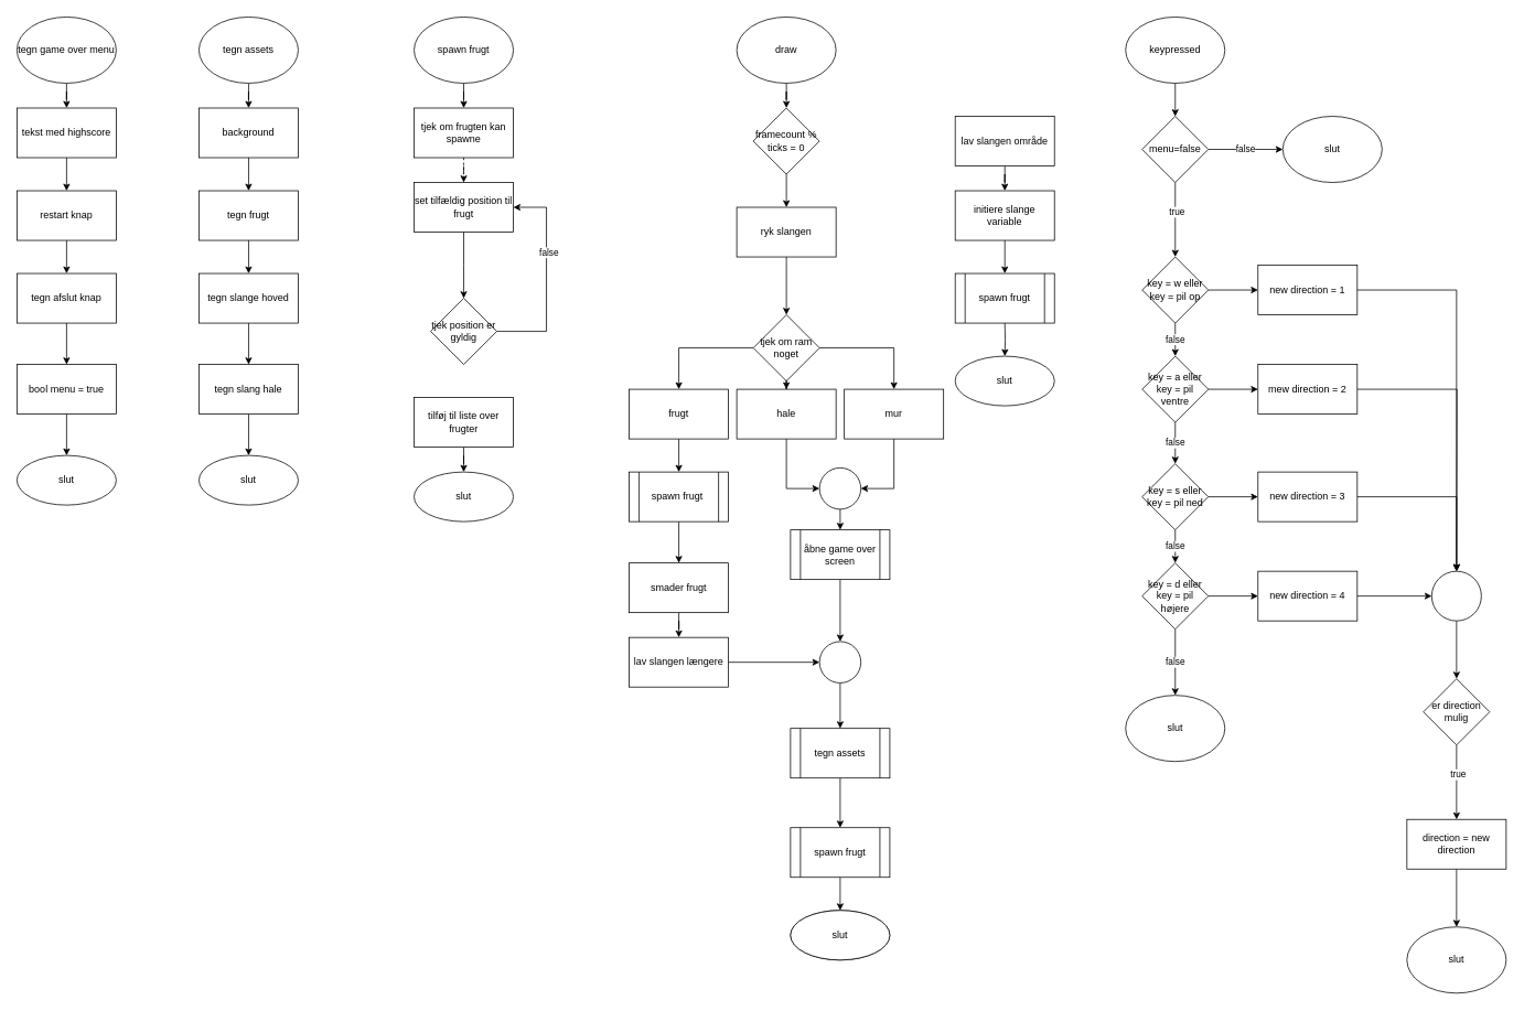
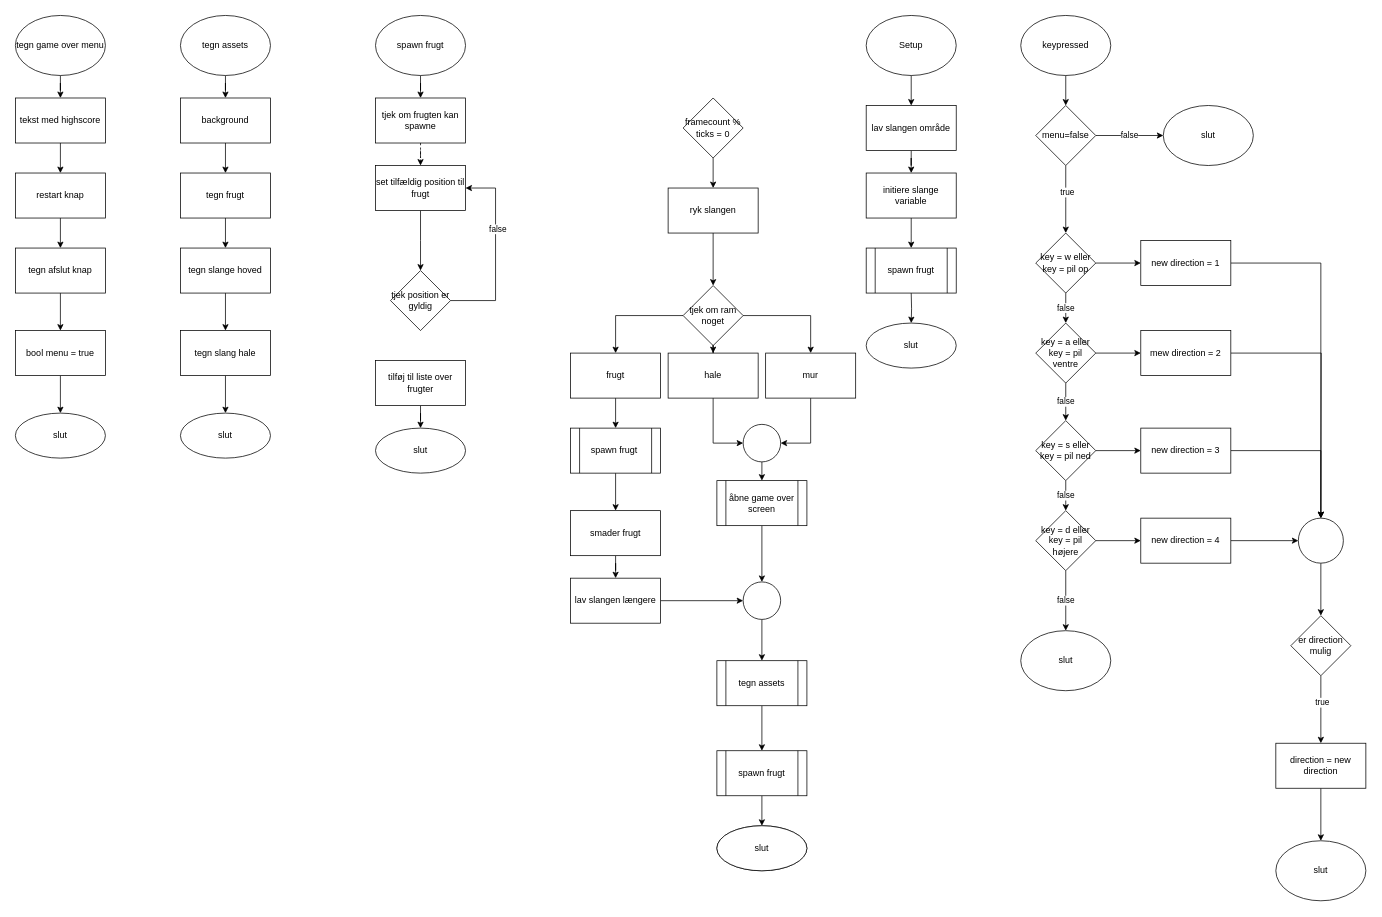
- <mxCell id="10" value="draw" style="ellipse;whiteSpace=wrap;html=1;" vertex="1" parent="1"><mxGeometry x="890" y="20" width="120" height="80" as="geometry" /></mxCell>
+ <mxCell id="3" value="Setup" style="ellipse;whiteSpace=wrap;html=1;" vertex="1" parent="1"><mxGeometry x="1154" y="20" width="120" height="80" as="geometry" /></mxCell>
+ <mxCell id="2" value="" style="edgeStyle=orthogonalEdgeStyle;rounded=0;orthogonalLoop=1;jettySize=auto;html=1;" edge="1" parent="1" source="3" target="5"><mxGeometry relative="1" as="geometry" /></mxCell>
- <mxCell id="9" value="" style="edgeStyle=orthogonalEdgeStyle;rounded=0;orthogonalLoop=1;jettySize=auto;html=1;" edge="1" parent="1" source="10" target="13"><mxGeometry relative="1" as="geometry" /></mxCell>
